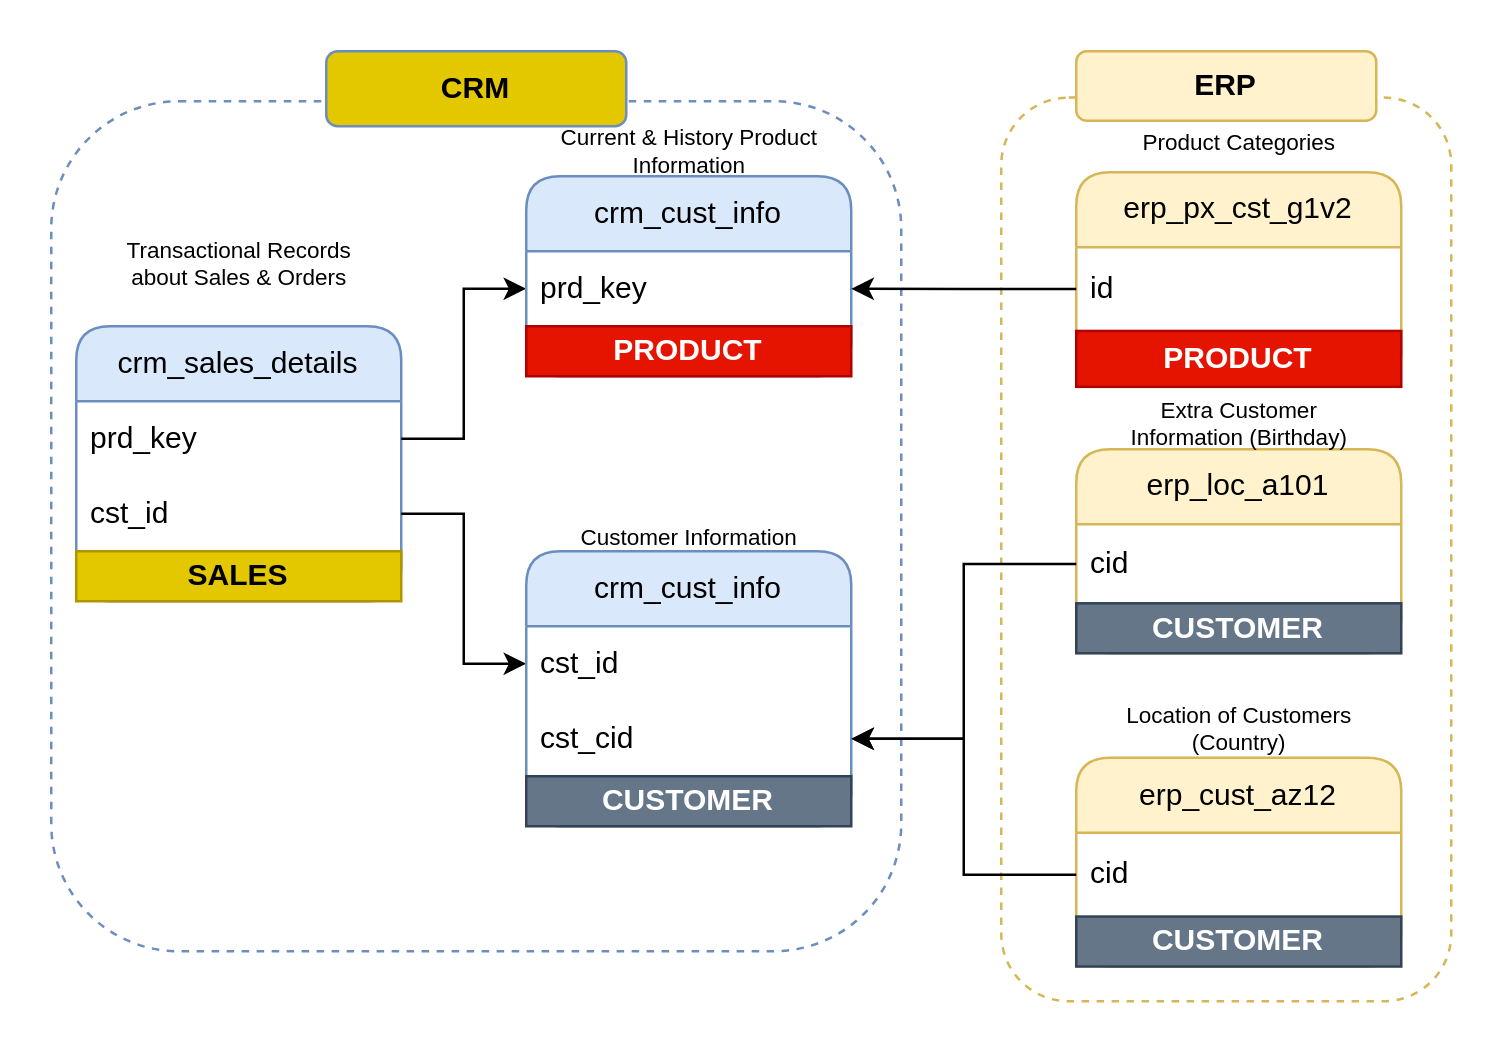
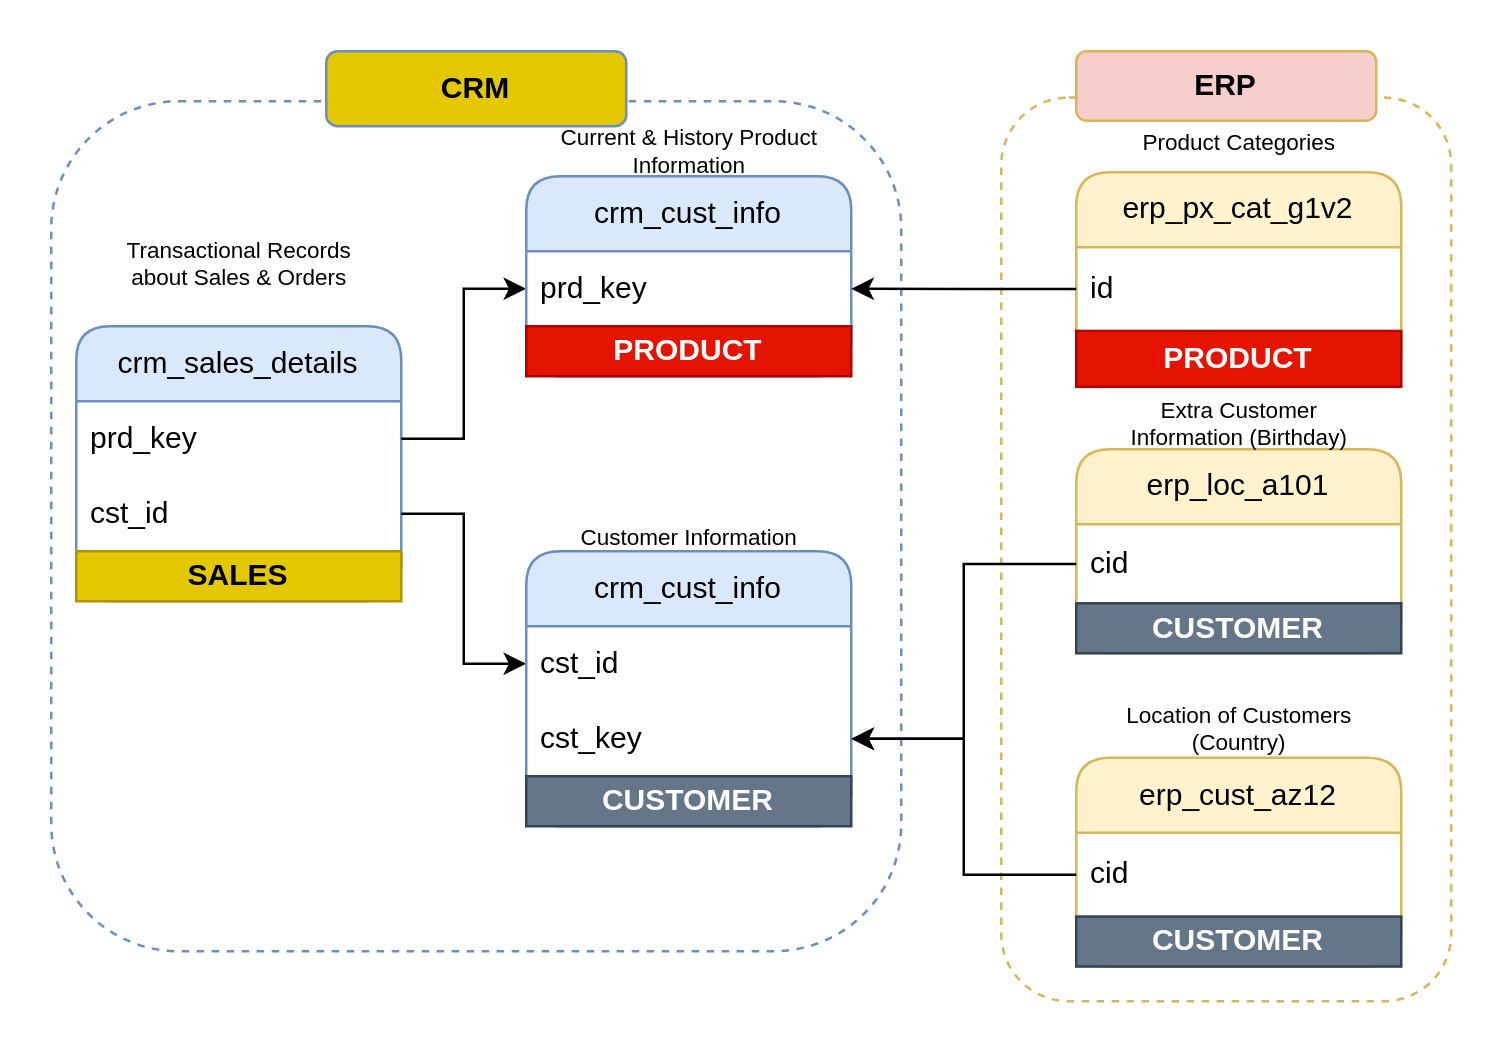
- <mxCell id="5" value="&lt;b&gt;ERP&lt;/b&gt;" style="rounded=1;whiteSpace=wrap;html=1;fillColor=#fff2cc;strokeColor=#d6b656;" parent="3" vertex="1"><mxGeometry x="30" width="120" height="27.805" as="geometry" /></mxCell>
+ <mxCell id="5" value="&lt;b&gt;ERP&lt;/b&gt;" style="rounded=1;whiteSpace=wrap;html=1;fillColor=#f8cecc;strokeColor=#d6b656;" parent="3" vertex="1"><mxGeometry x="30" width="120" height="27.805" as="geometry" /></mxCell>
- <mxCell id="12" value="erp_px_cst_g1v2" style="swimlane;fontStyle=0;childLayout=stackLayout;horizontal=1;startSize=30;horizontalStack=0;resizeParent=1;resizeParentMax=0;resizeLast=0;collapsible=1;marginBottom=0;whiteSpace=wrap;html=1;rounded=1;fillColor=#fff2cc;strokeColor=#d6b656;" parent="11" vertex="1"><mxGeometry y="22.353" width="130" height="85.882" as="geometry" /></mxCell>
+ <mxCell id="12" value="erp_px_cat_g1v2" style="swimlane;fontStyle=0;childLayout=stackLayout;horizontal=1;startSize=30;horizontalStack=0;resizeParent=1;resizeParentMax=0;resizeLast=0;collapsible=1;marginBottom=0;whiteSpace=wrap;html=1;rounded=1;fillColor=#fff2cc;strokeColor=#d6b656;" parent="11" vertex="1"><mxGeometry y="22.353" width="130" height="85.882" as="geometry" /></mxCell>
- <mxCell id="36" value="cst_cid" style="text;strokeColor=none;fillColor=none;align=left;verticalAlign=middle;spacingLeft=4;spacingRight=4;overflow=hidden;points=[[0,0.5],[1,0.5]];portConstraint=eastwest;rotatable=0;whiteSpace=wrap;html=1;" parent="34" vertex="1"><mxGeometry y="60" width="130" height="30" as="geometry" /></mxCell>
+ <mxCell id="36" value="cst_key" style="text;strokeColor=none;fillColor=none;align=left;verticalAlign=middle;spacingLeft=4;spacingRight=4;overflow=hidden;points=[[0,0.5],[1,0.5]];portConstraint=eastwest;rotatable=0;whiteSpace=wrap;html=1;" parent="34" vertex="1"><mxGeometry y="60" width="130" height="30" as="geometry" /></mxCell>
